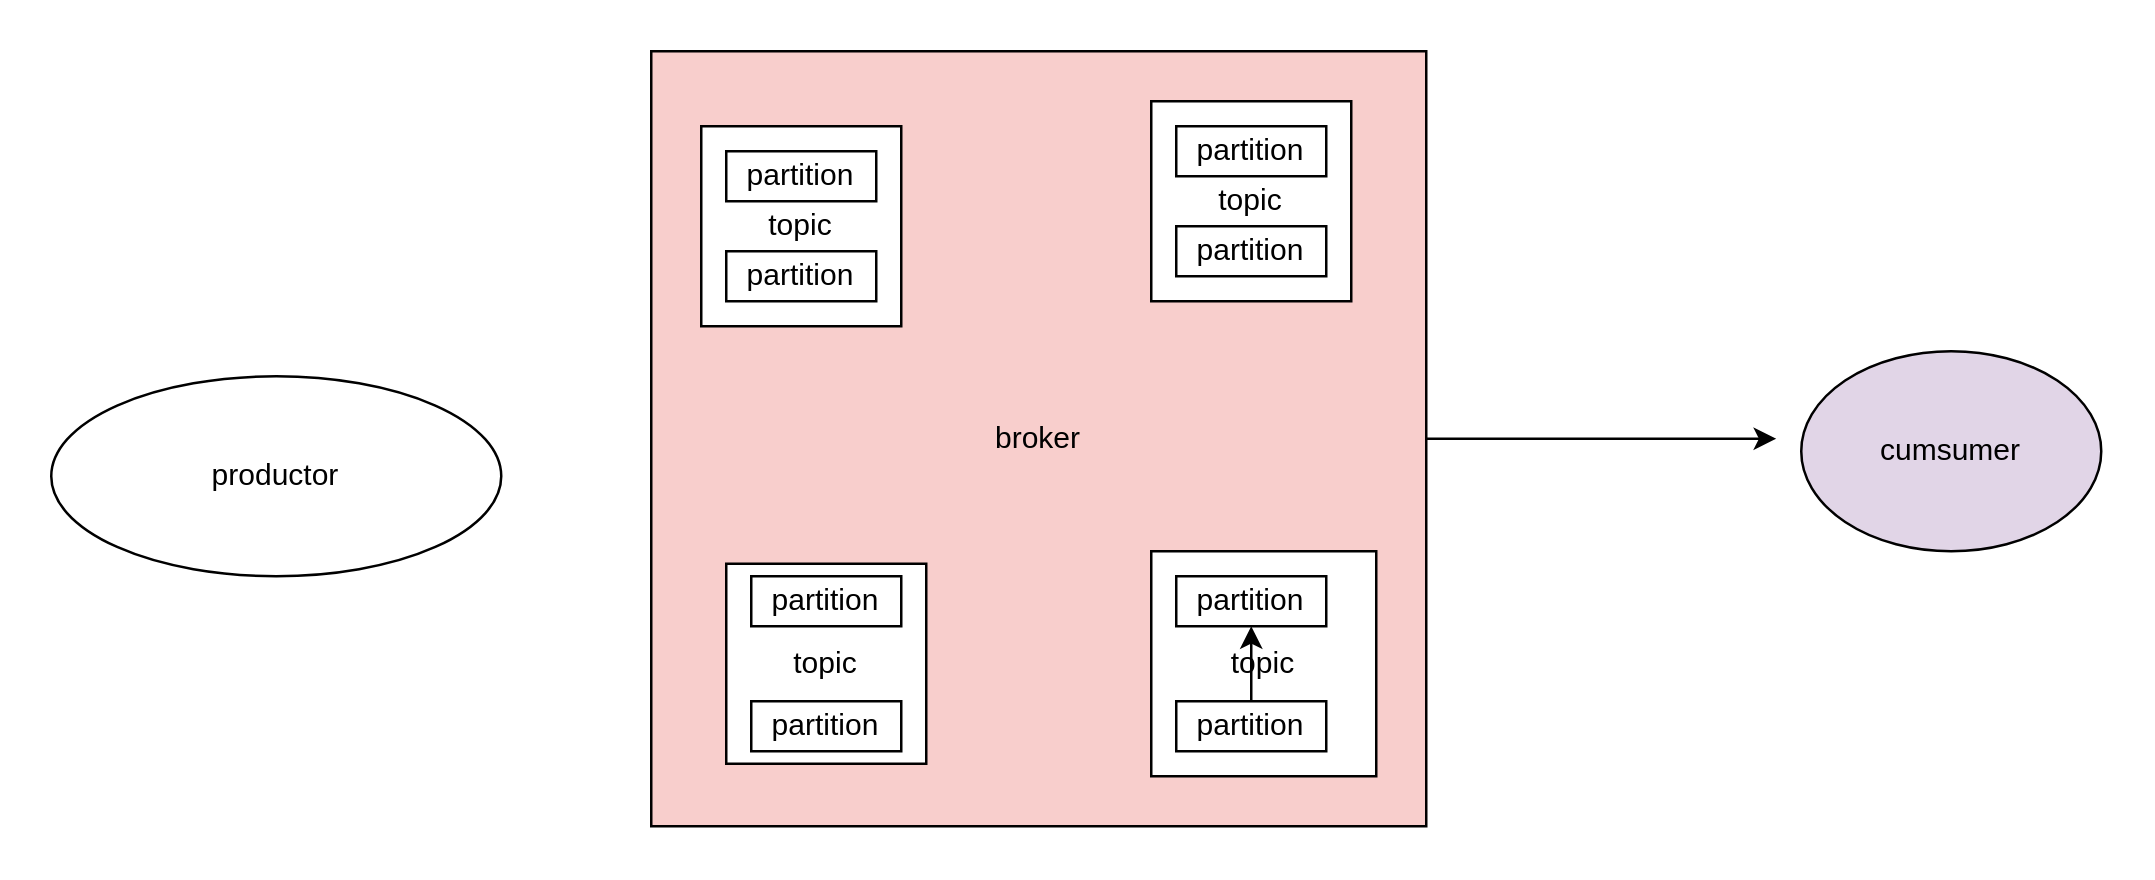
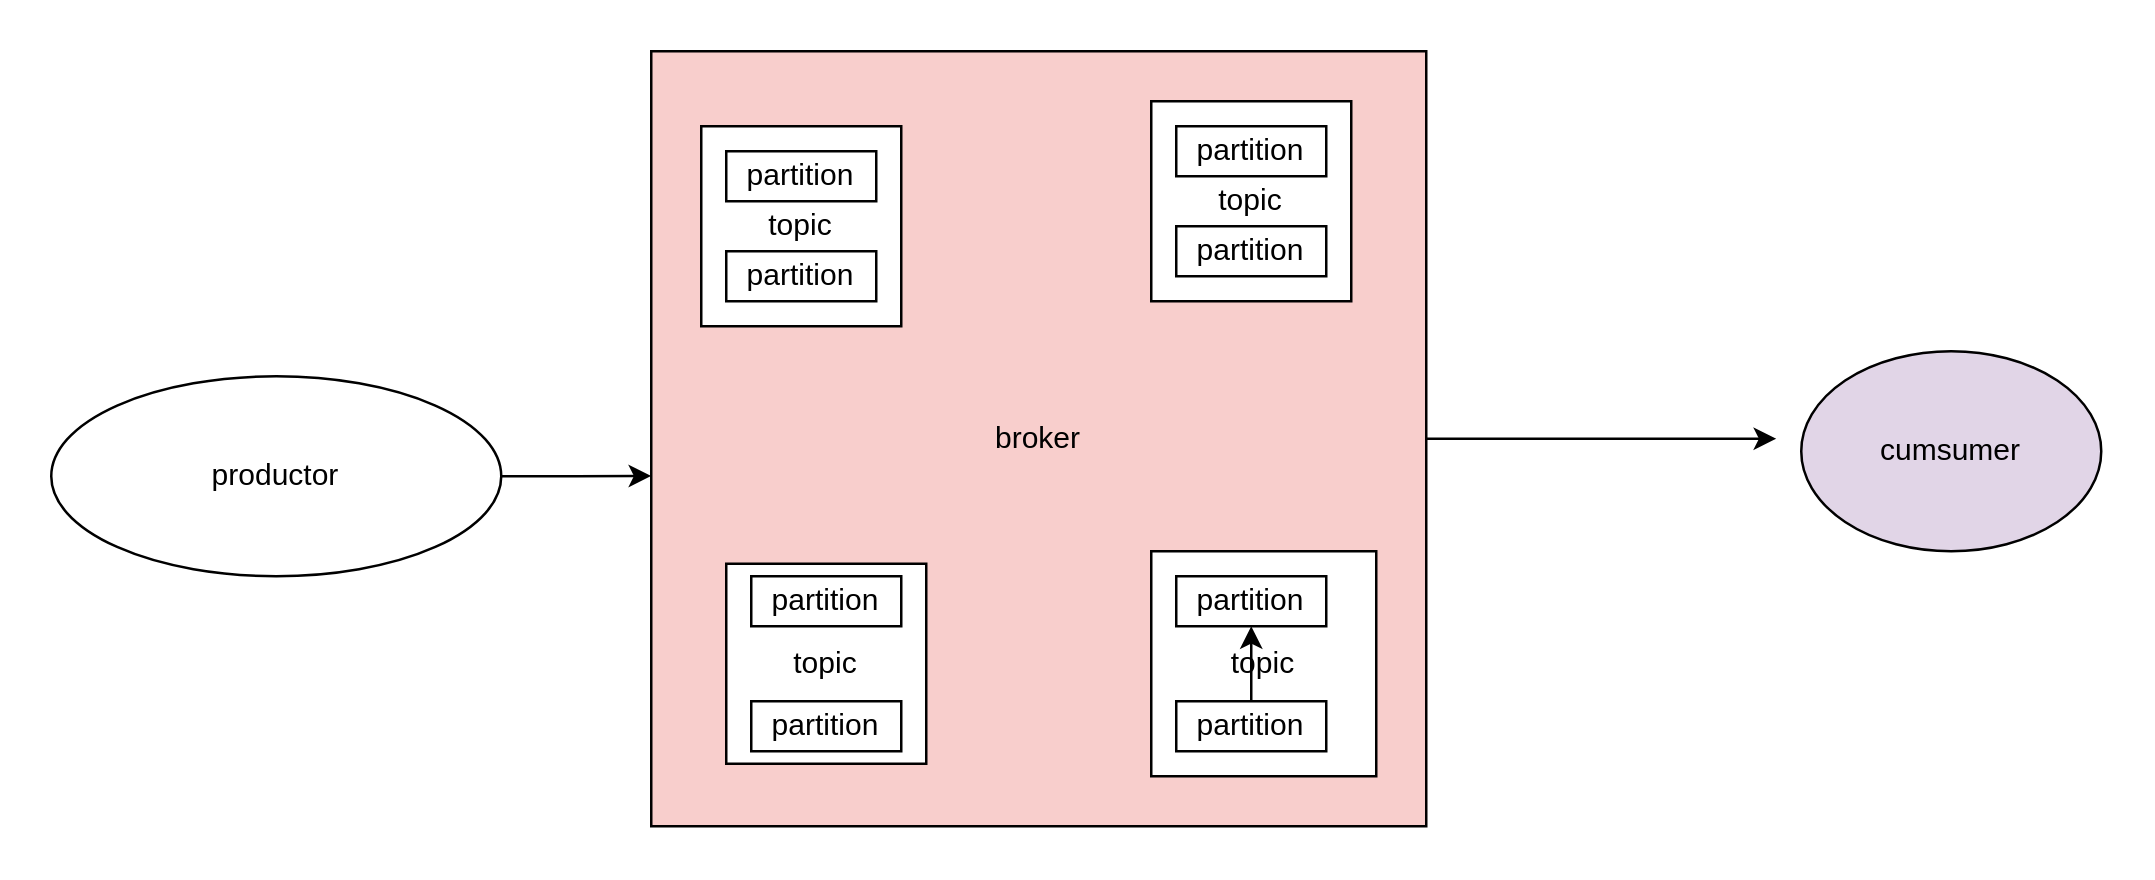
+ <mxCell id="4" style="edgeStyle=orthogonalEdgeStyle;rounded=0;orthogonalLoop=1;jettySize=auto;html=1;exitX=1;exitY=0.5;exitDx=0;exitDy=0;entryX=0;entryY=0.548;entryDx=0;entryDy=0;entryPerimeter=0;" edge="1" parent="1" source="5" target="3"><mxGeometry relative="1" as="geometry" /></mxCell>
